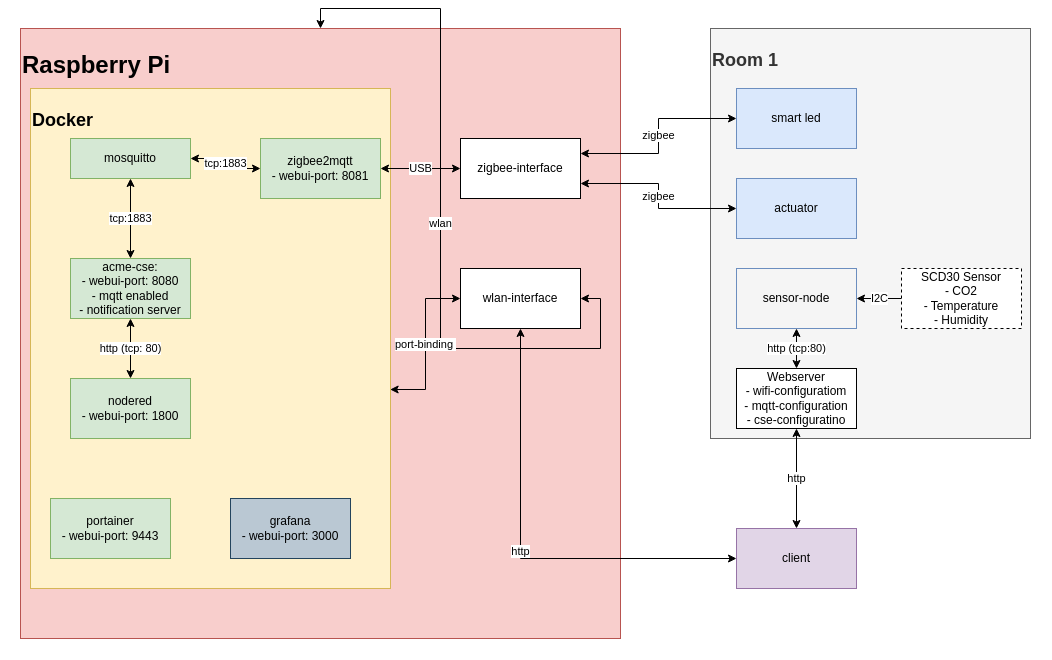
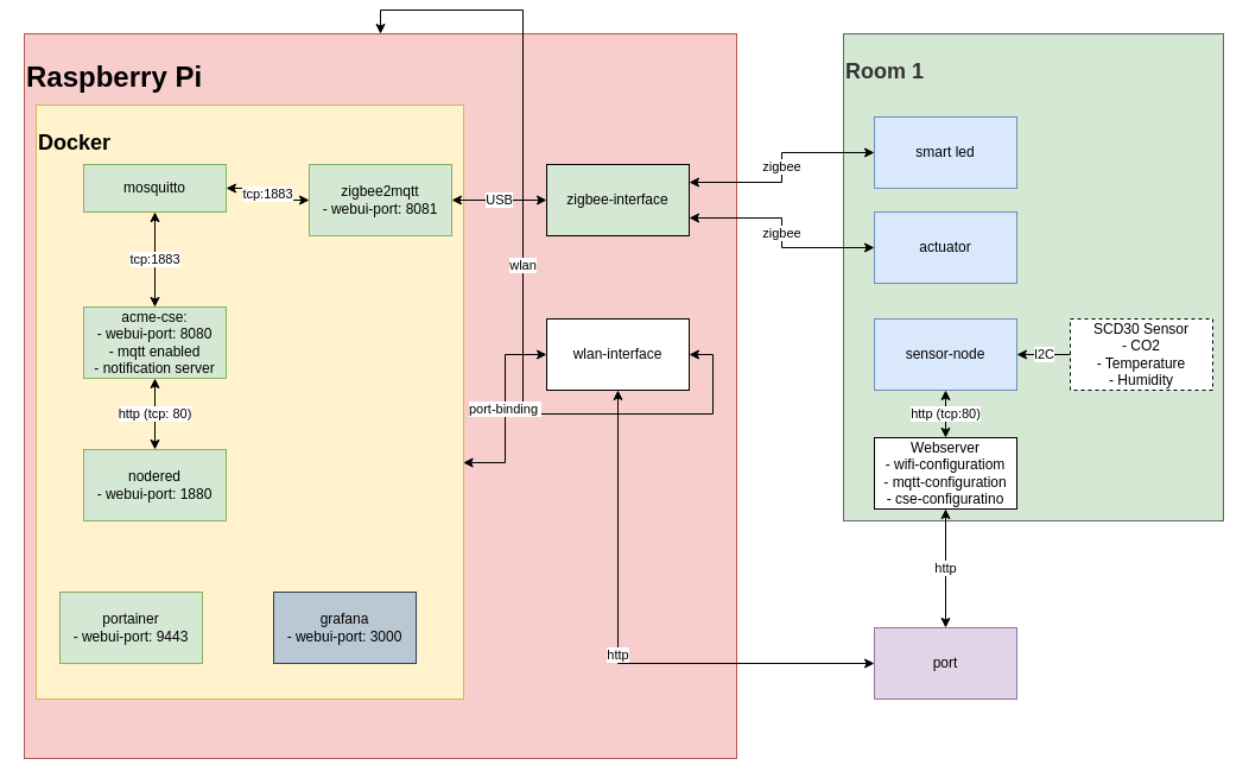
- <mxCell id="16" value="smart led" style="rounded=0;whiteSpace=wrap;html=1;fillColor=#dae8fc;strokeColor=#6c8ebf;" vertex="1" parent="8"><mxGeometry x="736" y="80" width="120" height="60" as="geometry" /></mxCell>
+ <mxCell id="16" value="smart led" style="rounded=0;whiteSpace=wrap;html=1;fillColor=#dae8fc;strokeColor=#6c8ebf;" vertex="1" parent="8"><mxGeometry x="736" y="90" width="120" height="60" as="geometry" /></mxCell>
- <mxCell id="25" value="zigbee-interface" style="rounded=0;whiteSpace=wrap;html=1;" vertex="1" parent="8"><mxGeometry x="460" y="130" width="120" height="60" as="geometry" /></mxCell>
+ <mxCell id="25" value="zigbee-interface" style="rounded=0;whiteSpace=wrap;html=1;fillColor=#d5e8d4;" vertex="1" parent="8"><mxGeometry x="460" y="130" width="120" height="60" as="geometry" /></mxCell>
- <mxCell id="3" value="&lt;h2&gt;Room 1&lt;/h2&gt;" style="rounded=0;whiteSpace=wrap;html=1;fillColor=#f5f5f5;strokeColor=#666666;align=left;fontColor=#333333;verticalAlign=top;" vertex="1" parent="1"><mxGeometry x="710" y="20" width="320" height="410" as="geometry" /></mxCell>
+ <mxCell id="3" value="&lt;h2&gt;Room 1&lt;/h2&gt;" style="rounded=0;whiteSpace=wrap;html=1;fillColor=#d5e8d4;strokeColor=#666666;align=left;fontColor=#333333;verticalAlign=top;" vertex="1" parent="1"><mxGeometry x="710" y="20" width="320" height="410" as="geometry" /></mxCell>
- <mxCell id="18" value="sensor-node" style="rounded=0;whiteSpace=wrap;html=1;fillColor=#f5f5f5;strokeColor=#6c8ebf;" vertex="1" parent="8"><mxGeometry x="736" y="260" width="120" height="60" as="geometry" /></mxCell>
+ <mxCell id="18" value="sensor-node" style="rounded=0;whiteSpace=wrap;html=1;fillColor=#dae8fc;strokeColor=#6c8ebf;" vertex="1" parent="8"><mxGeometry x="736" y="260" width="120" height="60" as="geometry" /></mxCell>
- <mxCell id="14" value="nodered&lt;br&gt;- webui-port: 1800" style="rounded=0;whiteSpace=wrap;html=1;fillColor=#d5e8d4;strokeColor=#82b366;" vertex="1" parent="8"><mxGeometry x="70" y="370" width="120" height="60" as="geometry" /></mxCell>
+ <mxCell id="14" value="nodered&lt;br&gt;- webui-port: 1880" style="rounded=0;whiteSpace=wrap;html=1;fillColor=#d5e8d4;strokeColor=#82b366;" vertex="1" parent="8"><mxGeometry x="70" y="370" width="120" height="60" as="geometry" /></mxCell>
- <mxCell id="33" value="client" style="rounded=0;whiteSpace=wrap;html=1;fillColor=#e1d5e7;strokeColor=#9673a6;" vertex="1" parent="8"><mxGeometry x="736" y="520" width="120" height="60" as="geometry" /></mxCell>
+ <mxCell id="33" value="port" style="rounded=0;whiteSpace=wrap;html=1;fillColor=#e1d5e7;strokeColor=#9673a6;" vertex="1" parent="8"><mxGeometry x="736" y="520" width="120" height="60" as="geometry" /></mxCell>
